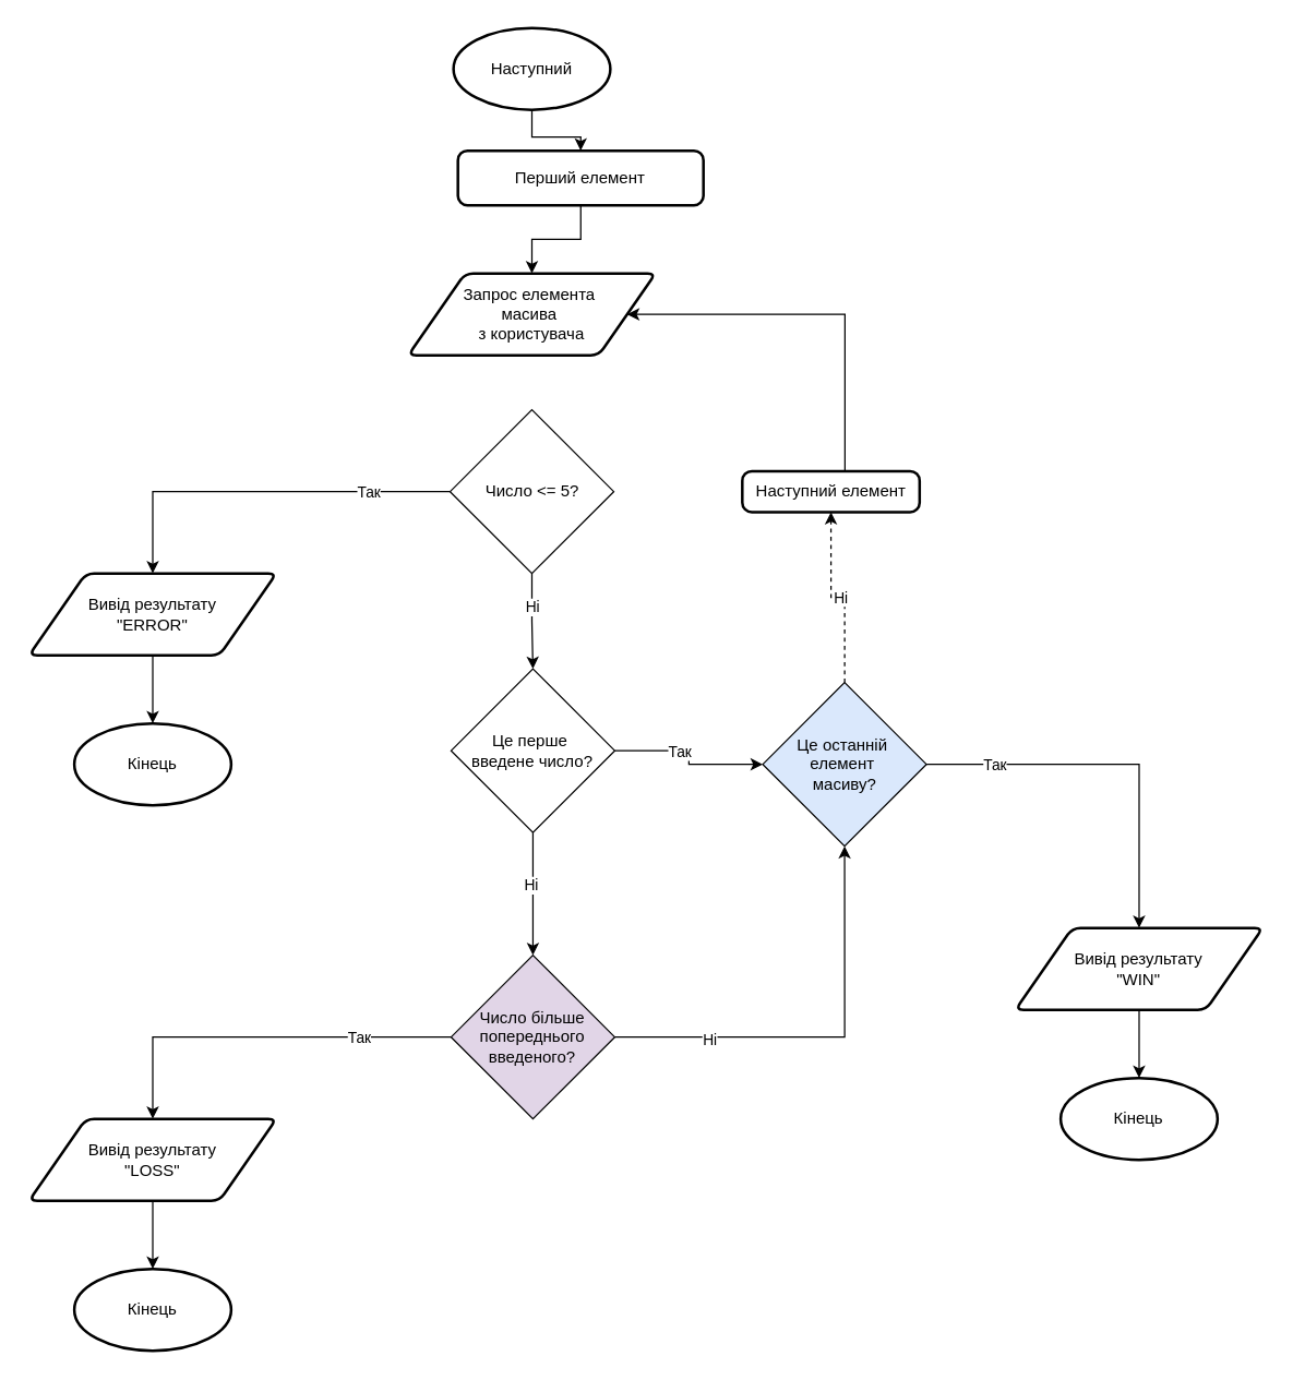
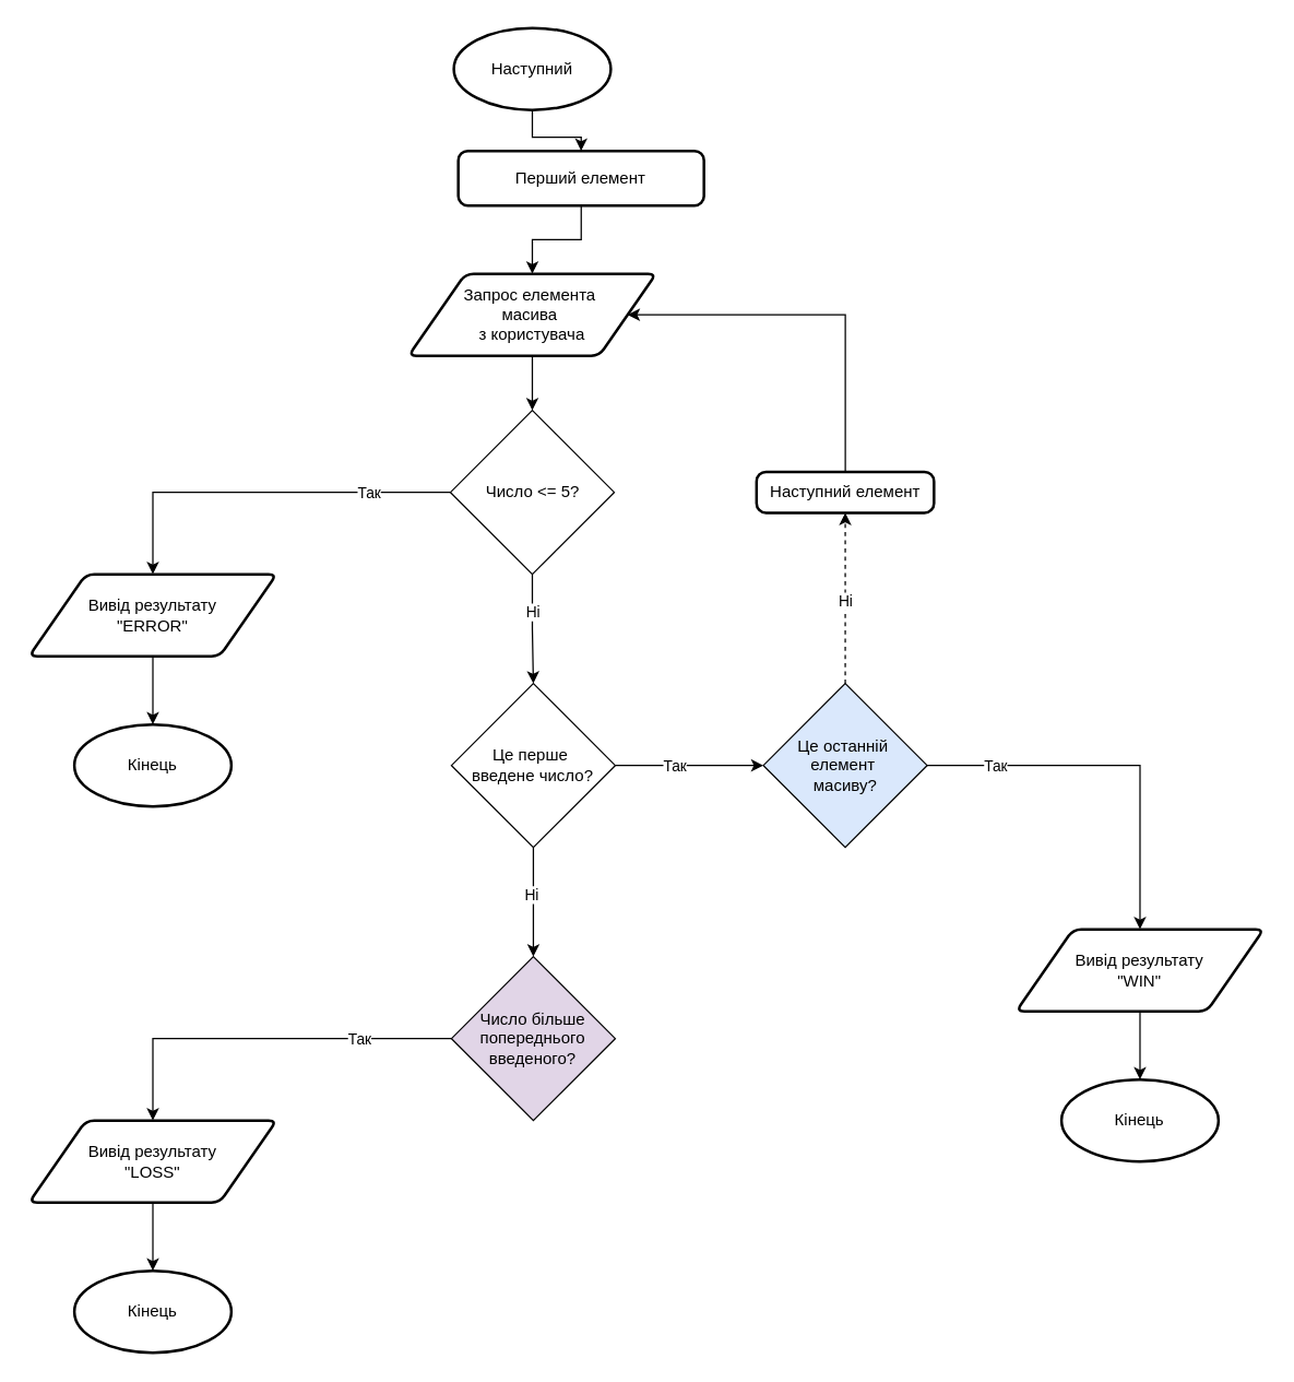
+ <mxCell id="4" style="edgeStyle=orthogonalEdgeStyle;rounded=0;orthogonalLoop=1;jettySize=auto;html=1;entryX=0.5;entryY=0;entryDx=0;entryDy=0;" edge="1" parent="1" source="5" target="13"><mxGeometry relative="1" as="geometry" /></mxCell>
- <mxCell id="27" value="Наступний елемент" style="rounded=1;whiteSpace=wrap;html=1;absoluteArcSize=1;arcSize=14;strokeWidth=2;" vertex="1" parent="1"><mxGeometry x="543.75" y="345" width="130" height="30" as="geometry" /></mxCell>
+ <mxCell id="27" value="Наступний елемент" style="rounded=1;whiteSpace=wrap;html=1;absoluteArcSize=1;arcSize=14;strokeWidth=2;" vertex="1" parent="1"><mxGeometry x="553.75" y="345" width="130" height="30" as="geometry" /></mxCell>
- <mxCell id="18" value="Це перше&amp;nbsp;&lt;div&gt;введене&amp;nbsp;&lt;span style=&quot;background-color: initial;&quot;&gt;число?&lt;/span&gt;&lt;/div&gt;" style="rhombus;whiteSpace=wrap;html=1;" vertex="1" parent="1"><mxGeometry x="330.25" y="490" width="120" height="120" as="geometry" /></mxCell>
+ <mxCell id="18" value="Це перше&amp;nbsp;&lt;div&gt;введене&amp;nbsp;&lt;span style=&quot;background-color: initial;&quot;&gt;число?&lt;/span&gt;&lt;/div&gt;" style="rhombus;whiteSpace=wrap;html=1;" vertex="1" parent="1"><mxGeometry x="330.25" y="500" width="120" height="120" as="geometry" /></mxCell>
- <mxCell id="19" style="edgeStyle=orthogonalEdgeStyle;rounded=0;orthogonalLoop=1;jettySize=auto;html=1;entryX=0.5;entryY=1;entryDx=0;entryDy=0;" edge="1" parent="1" source="23" target="32"><mxGeometry relative="1" as="geometry" /></mxCell>
- <mxCell id="20" value="Ні" style="edgeLabel;html=1;align=center;verticalAlign=middle;resizable=0;points=[];" vertex="1" connectable="0" parent="19"><mxGeometry x="-0.554" y="-1" relative="1" as="geometry"><mxPoint as="offset" /></mxGeometry></mxCell>
